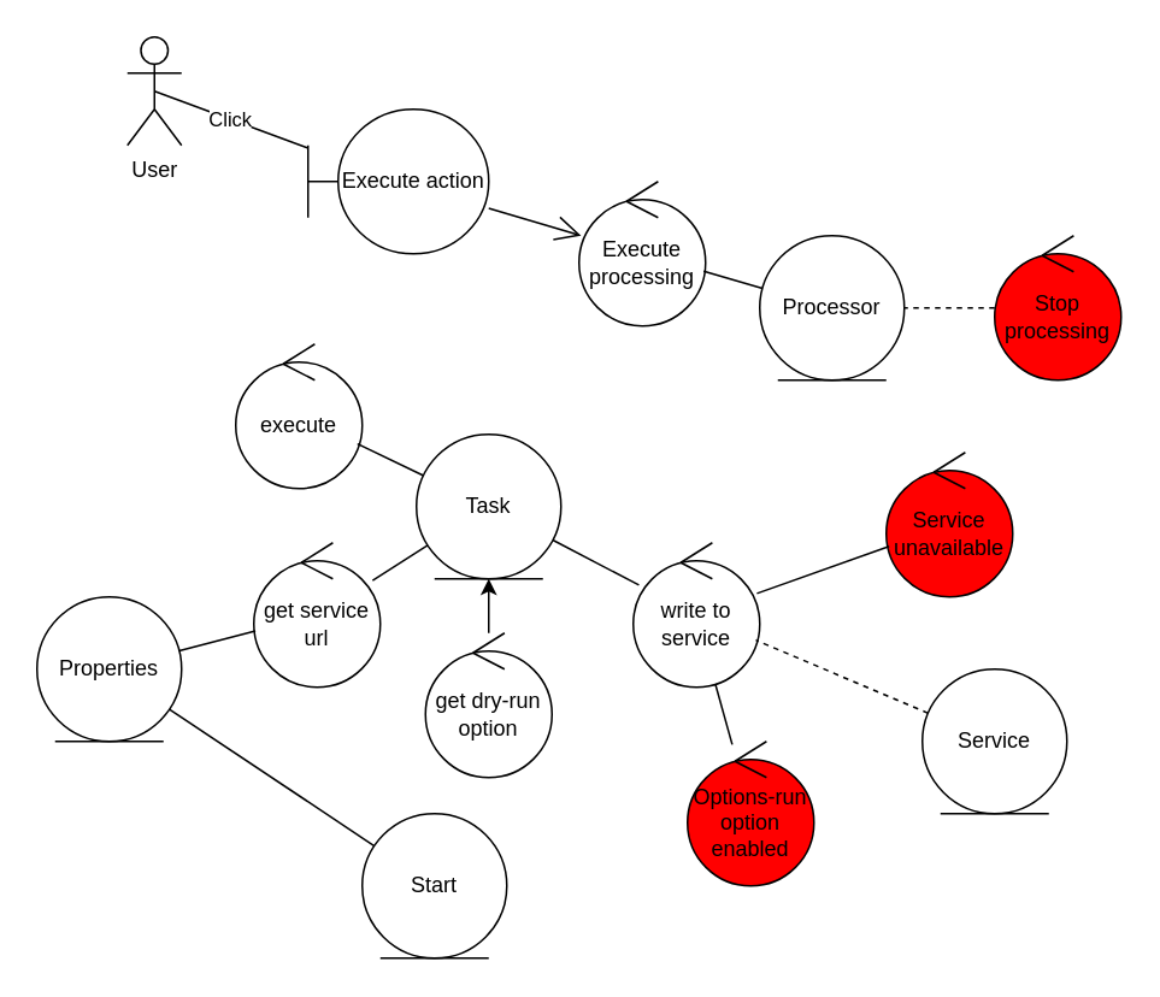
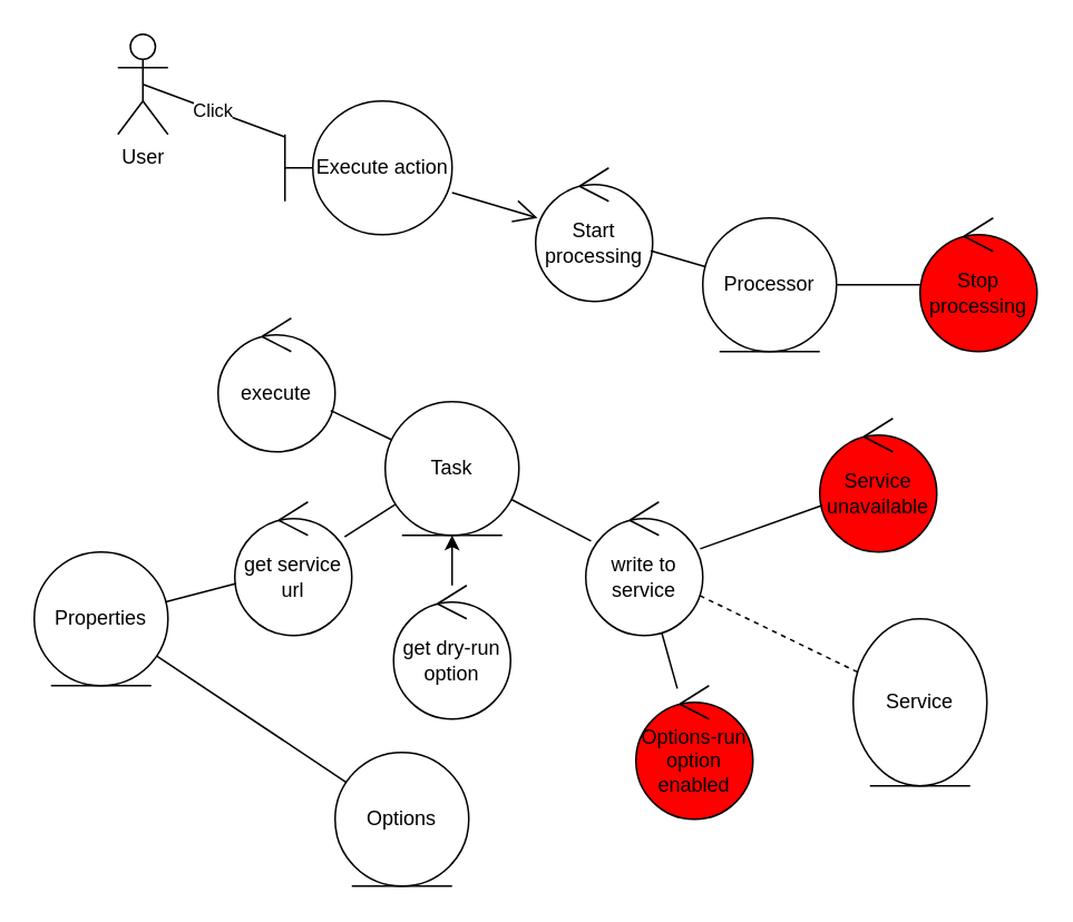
- <mxCell id="7" value="Execute processing" style="ellipse;shape=umlControl;whiteSpace=wrap;html=1;" vertex="1" parent="1"><mxGeometry x="320" y="100" width="70" height="80" as="geometry" /></mxCell>
+ <mxCell id="7" value="Start processing" style="ellipse;shape=umlControl;whiteSpace=wrap;html=1;" vertex="1" parent="1"><mxGeometry x="320" y="100" width="70" height="80" as="geometry" /></mxCell>
- <mxCell id="23" value="" style="endArrow=none;html=1;dashed=1;" edge="1" parent="1" source="22" target="5"><mxGeometry relative="1" as="geometry"><mxPoint x="578.66" y="196.34" as="sourcePoint" /><mxPoint x="521.34" y="253.66" as="targetPoint" /></mxGeometry></mxCell>
+ <mxCell id="23" value="" style="endArrow=none;html=1;" edge="1" parent="1" source="22" target="5"><mxGeometry relative="1" as="geometry"><mxPoint x="578.66" y="196.34" as="sourcePoint" /><mxPoint x="521.34" y="253.66" as="targetPoint" /></mxGeometry></mxCell>
- <mxCell id="15" value="Service" style="ellipse;shape=umlEntity;whiteSpace=wrap;html=1;labelBackgroundColor=none;fillColor=#FFFFFF;" vertex="1" parent="1"><mxGeometry x="510" y="370" width="80" height="80" as="geometry" /></mxCell>
+ <mxCell id="15" value="Service" style="ellipse;shape=umlEntity;whiteSpace=wrap;html=1;labelBackgroundColor=none;fillColor=#FFFFFF;" vertex="1" parent="1"><mxGeometry x="510" y="370" width="80" height="100" as="geometry" /></mxCell>
- <mxCell id="26" value="Start" style="ellipse;shape=umlEntity;whiteSpace=wrap;html=1;labelBackgroundColor=none;fillColor=#FFFFFF;" vertex="1" parent="1"><mxGeometry x="200" y="450" width="80" height="80" as="geometry" /></mxCell>
+ <mxCell id="26" value="Options" style="ellipse;shape=umlEntity;whiteSpace=wrap;html=1;labelBackgroundColor=none;fillColor=#FFFFFF;" vertex="1" parent="1"><mxGeometry x="200" y="450" width="80" height="80" as="geometry" /></mxCell>
